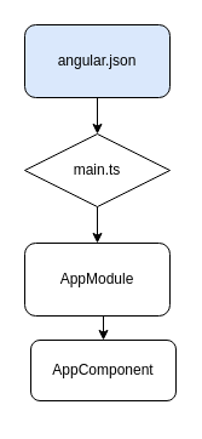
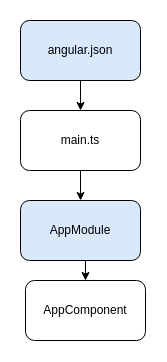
- <mxCell id="8" value="&lt;span style=&quot;white-space: normal&quot;&gt;main.ts&lt;/span&gt;" style="rhombus;whiteSpace=wrap;html=1;" vertex="1" parent="1"><mxGeometry x="20" y="110" width="120" height="60" as="geometry" /></mxCell>
+ <mxCell id="8" value="&lt;span style=&quot;white-space: normal&quot;&gt;main.ts&lt;/span&gt;" style="rounded=1;whiteSpace=wrap;html=1;" vertex="1" parent="1"><mxGeometry x="20" y="110" width="120" height="60" as="geometry" /></mxCell>
- <mxCell id="3" value="&lt;span style=&quot;white-space: normal&quot;&gt;AppModule&lt;/span&gt;" style="rounded=1;whiteSpace=wrap;html=1;" vertex="1" parent="1"><mxGeometry x="20" y="200" width="120" height="60" as="geometry" /></mxCell>
+ <mxCell id="3" value="&lt;span style=&quot;white-space: normal&quot;&gt;AppModule&lt;/span&gt;" style="rounded=1;whiteSpace=wrap;html=1;fillColor=#dae8fc;" vertex="1" parent="1"><mxGeometry x="20" y="200" width="120" height="60" as="geometry" /></mxCell>
- <mxCell id="6" value="&lt;span style=&quot;white-space: normal&quot;&gt;AppComponent&lt;/span&gt;" style="rounded=1;whiteSpace=wrap;html=1;" vertex="1" parent="1"><mxGeometry x="25" y="280" width="120" height="50" as="geometry" /></mxCell>
+ <mxCell id="6" value="&lt;span style=&quot;white-space: normal&quot;&gt;AppComponent&lt;/span&gt;" style="rounded=1;whiteSpace=wrap;html=1;" vertex="1" parent="1"><mxGeometry x="25" y="280" width="120" height="60" as="geometry" /></mxCell>
